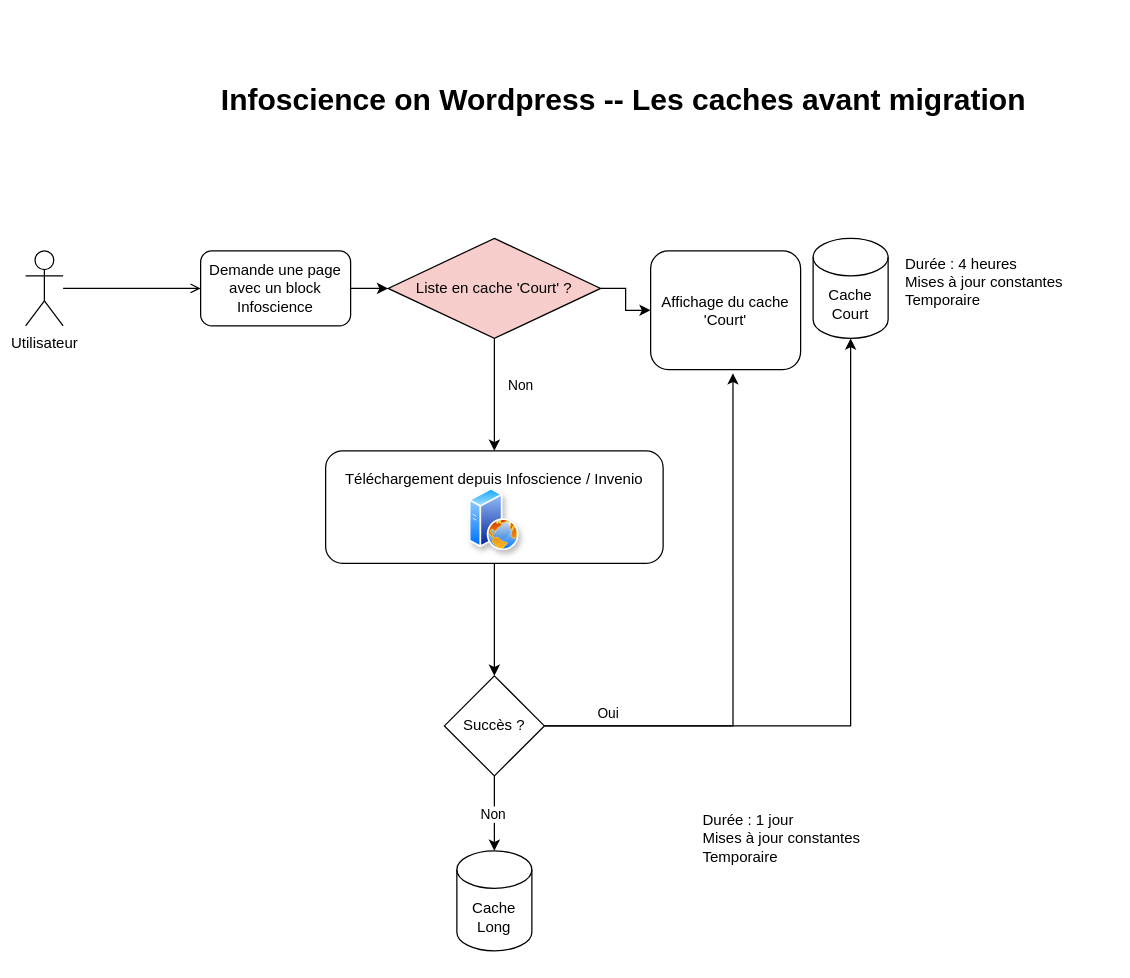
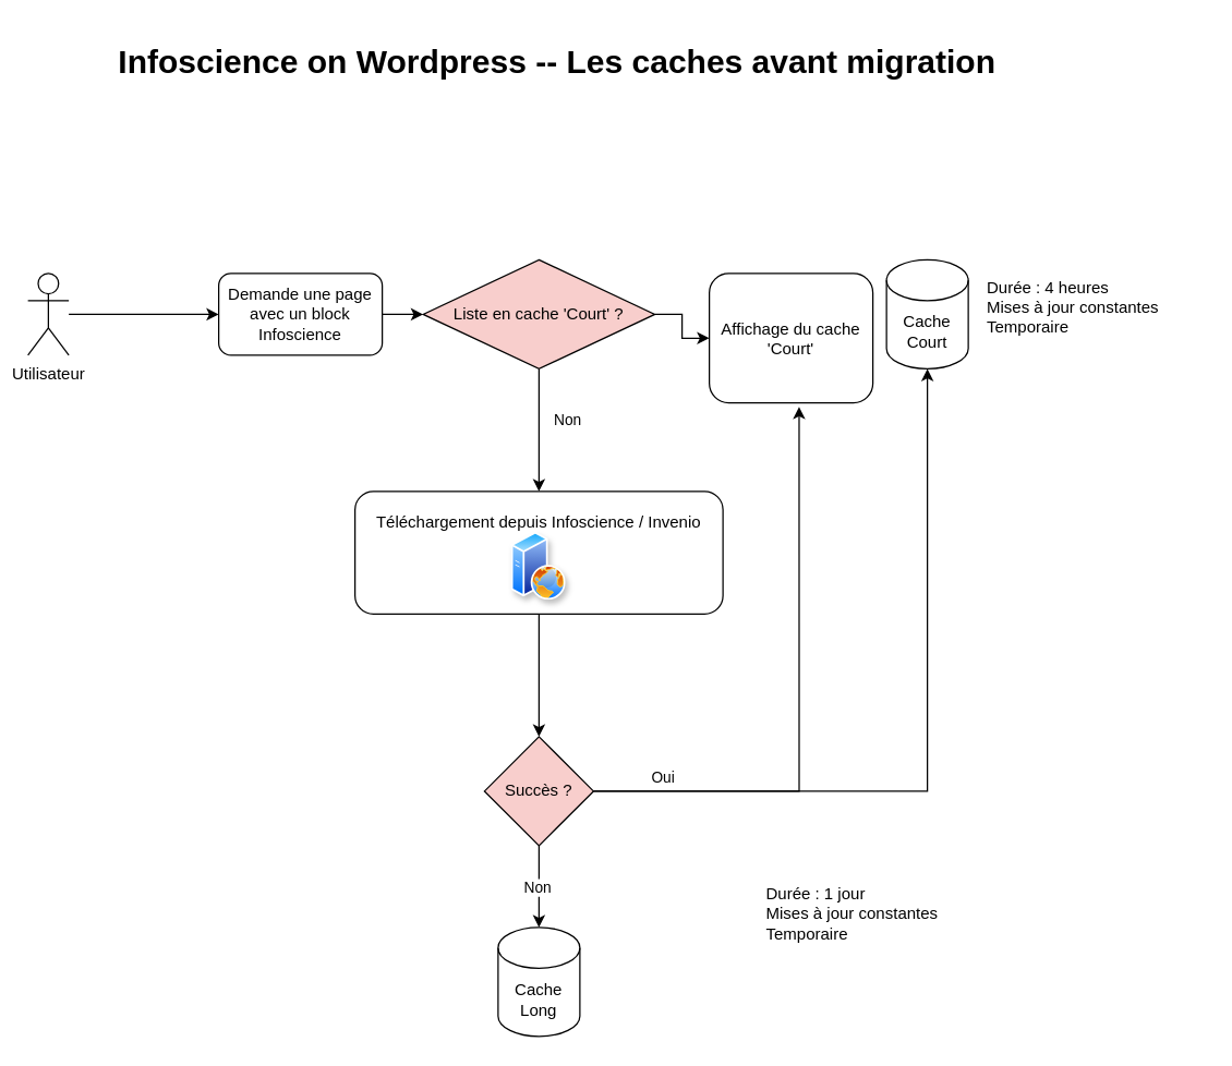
- <mxCell id="4" value="Infoscience on Wordpress -- Les caches avant migration" style="text;strokeColor=none;fillColor=none;html=1;fontSize=24;fontStyle=1;verticalAlign=middle;align=center;" vertex="1" parent="1"><mxGeometry x="165" y="55" width="665" height="50" as="geometry" /></mxCell>
+ <mxCell id="4" value="Infoscience on Wordpress -- Les caches avant migration" style="text;strokeColor=none;fillColor=none;html=1;fontSize=24;fontStyle=1;verticalAlign=middle;align=center;" vertex="1" parent="1"><mxGeometry x="75" y="20" width="665" height="50" as="geometry" /></mxCell>
- <mxCell id="5" style="edgeStyle=orthogonalEdgeStyle;rounded=0;orthogonalLoop=1;jettySize=auto;html=1;entryX=0;entryY=0.5;entryDx=0;entryDy=0;endArrow=open;" edge="1" parent="1" source="6" target="10"><mxGeometry relative="1" as="geometry" /></mxCell>
+ <mxCell id="5" style="edgeStyle=orthogonalEdgeStyle;rounded=0;orthogonalLoop=1;jettySize=auto;html=1;entryX=0;entryY=0.5;entryDx=0;entryDy=0;" edge="1" parent="1" source="6" target="10"><mxGeometry relative="1" as="geometry" /></mxCell>
- <mxCell id="17" value="Succès ?" style="rhombus;whiteSpace=wrap;html=1;" vertex="1" parent="1"><mxGeometry x="355" y="540" width="80" height="80" as="geometry" /></mxCell>
+ <mxCell id="17" value="Succès ?" style="rhombus;whiteSpace=wrap;html=1;fillColor=#f8cecc;" vertex="1" parent="1"><mxGeometry x="355" y="540" width="80" height="80" as="geometry" /></mxCell>
